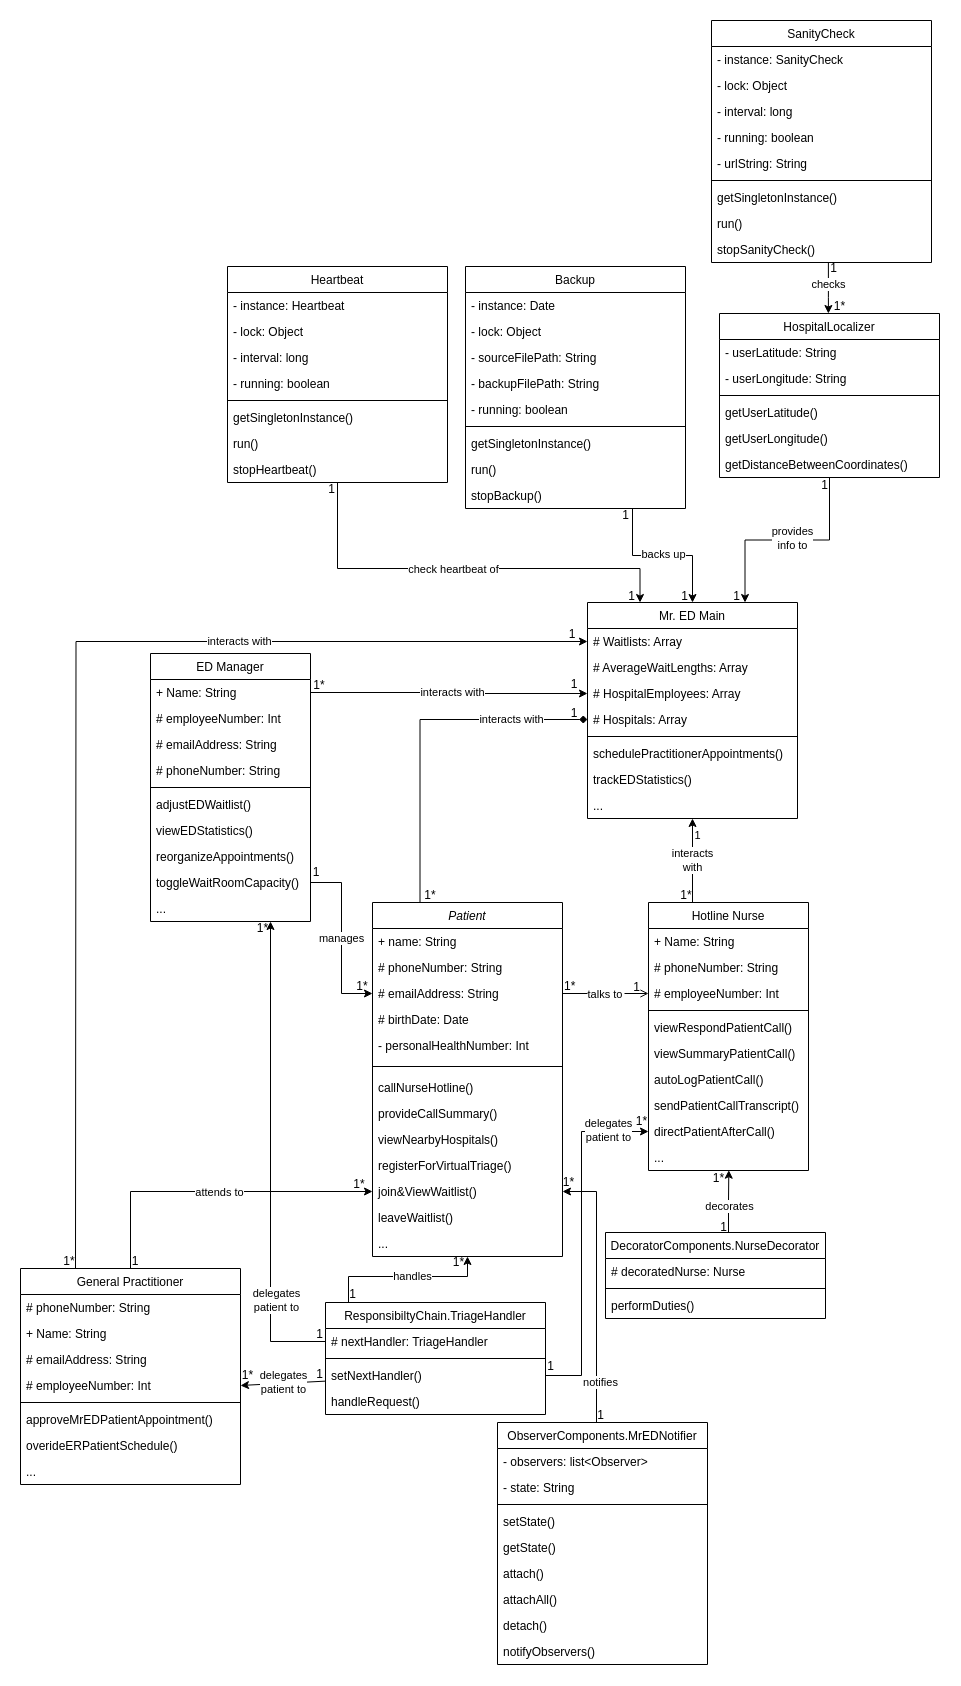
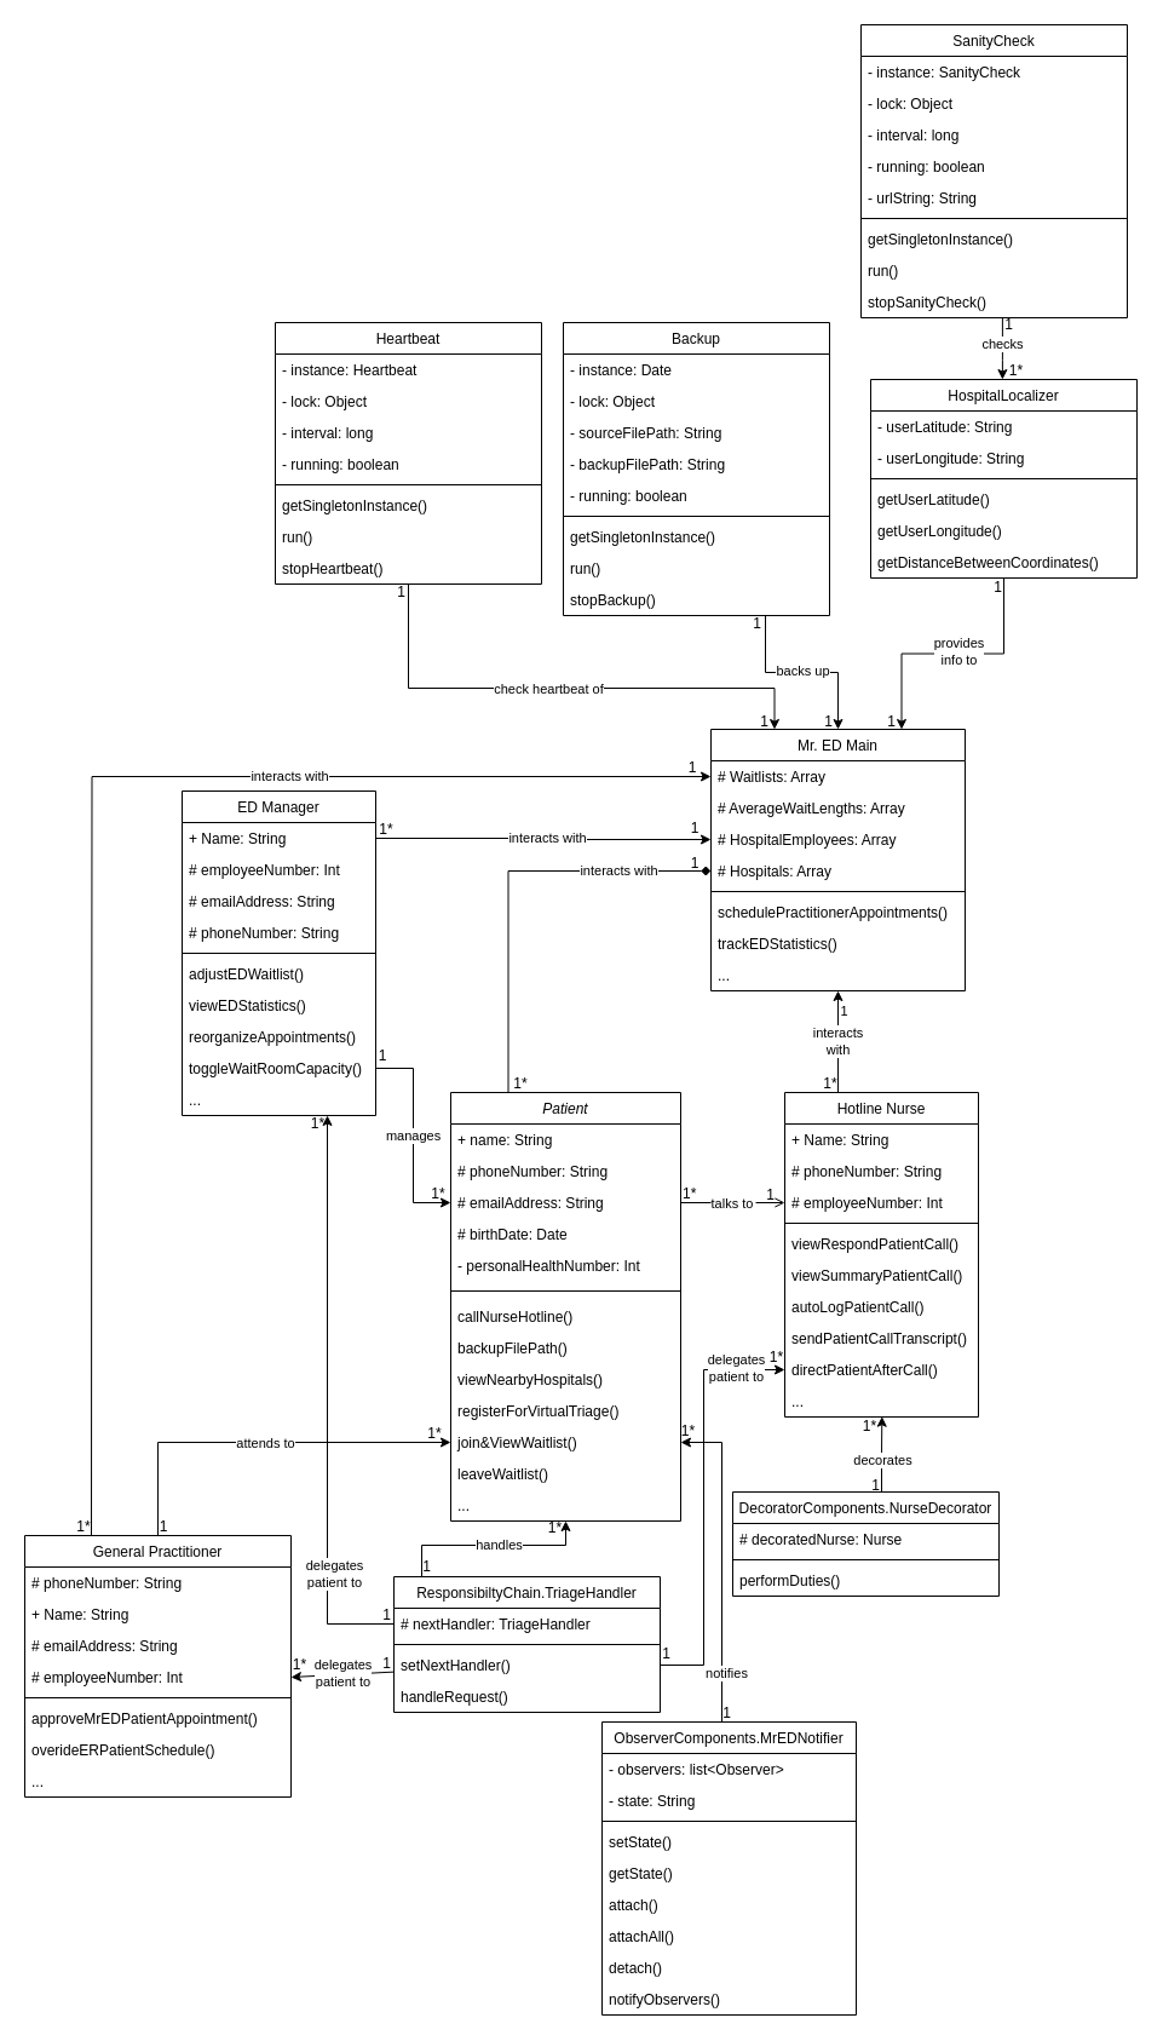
- <mxCell id="163" value="provideCallSummary()&#10;" style="text;align=left;verticalAlign=top;spacingLeft=4;spacingRight=4;overflow=hidden;rotatable=0;points=[[0,0.5],[1,0.5]];portConstraint=eastwest;" parent="155" vertex="1"><mxGeometry y="198" width="190" height="26" as="geometry" /></mxCell>
+ <mxCell id="163" value="backupFilePath()&#10;" style="text;align=left;verticalAlign=top;spacingLeft=4;spacingRight=4;overflow=hidden;rotatable=0;points=[[0,0.5],[1,0.5]];portConstraint=eastwest;" parent="155" vertex="1"><mxGeometry y="198" width="190" height="26" as="geometry" /></mxCell>
